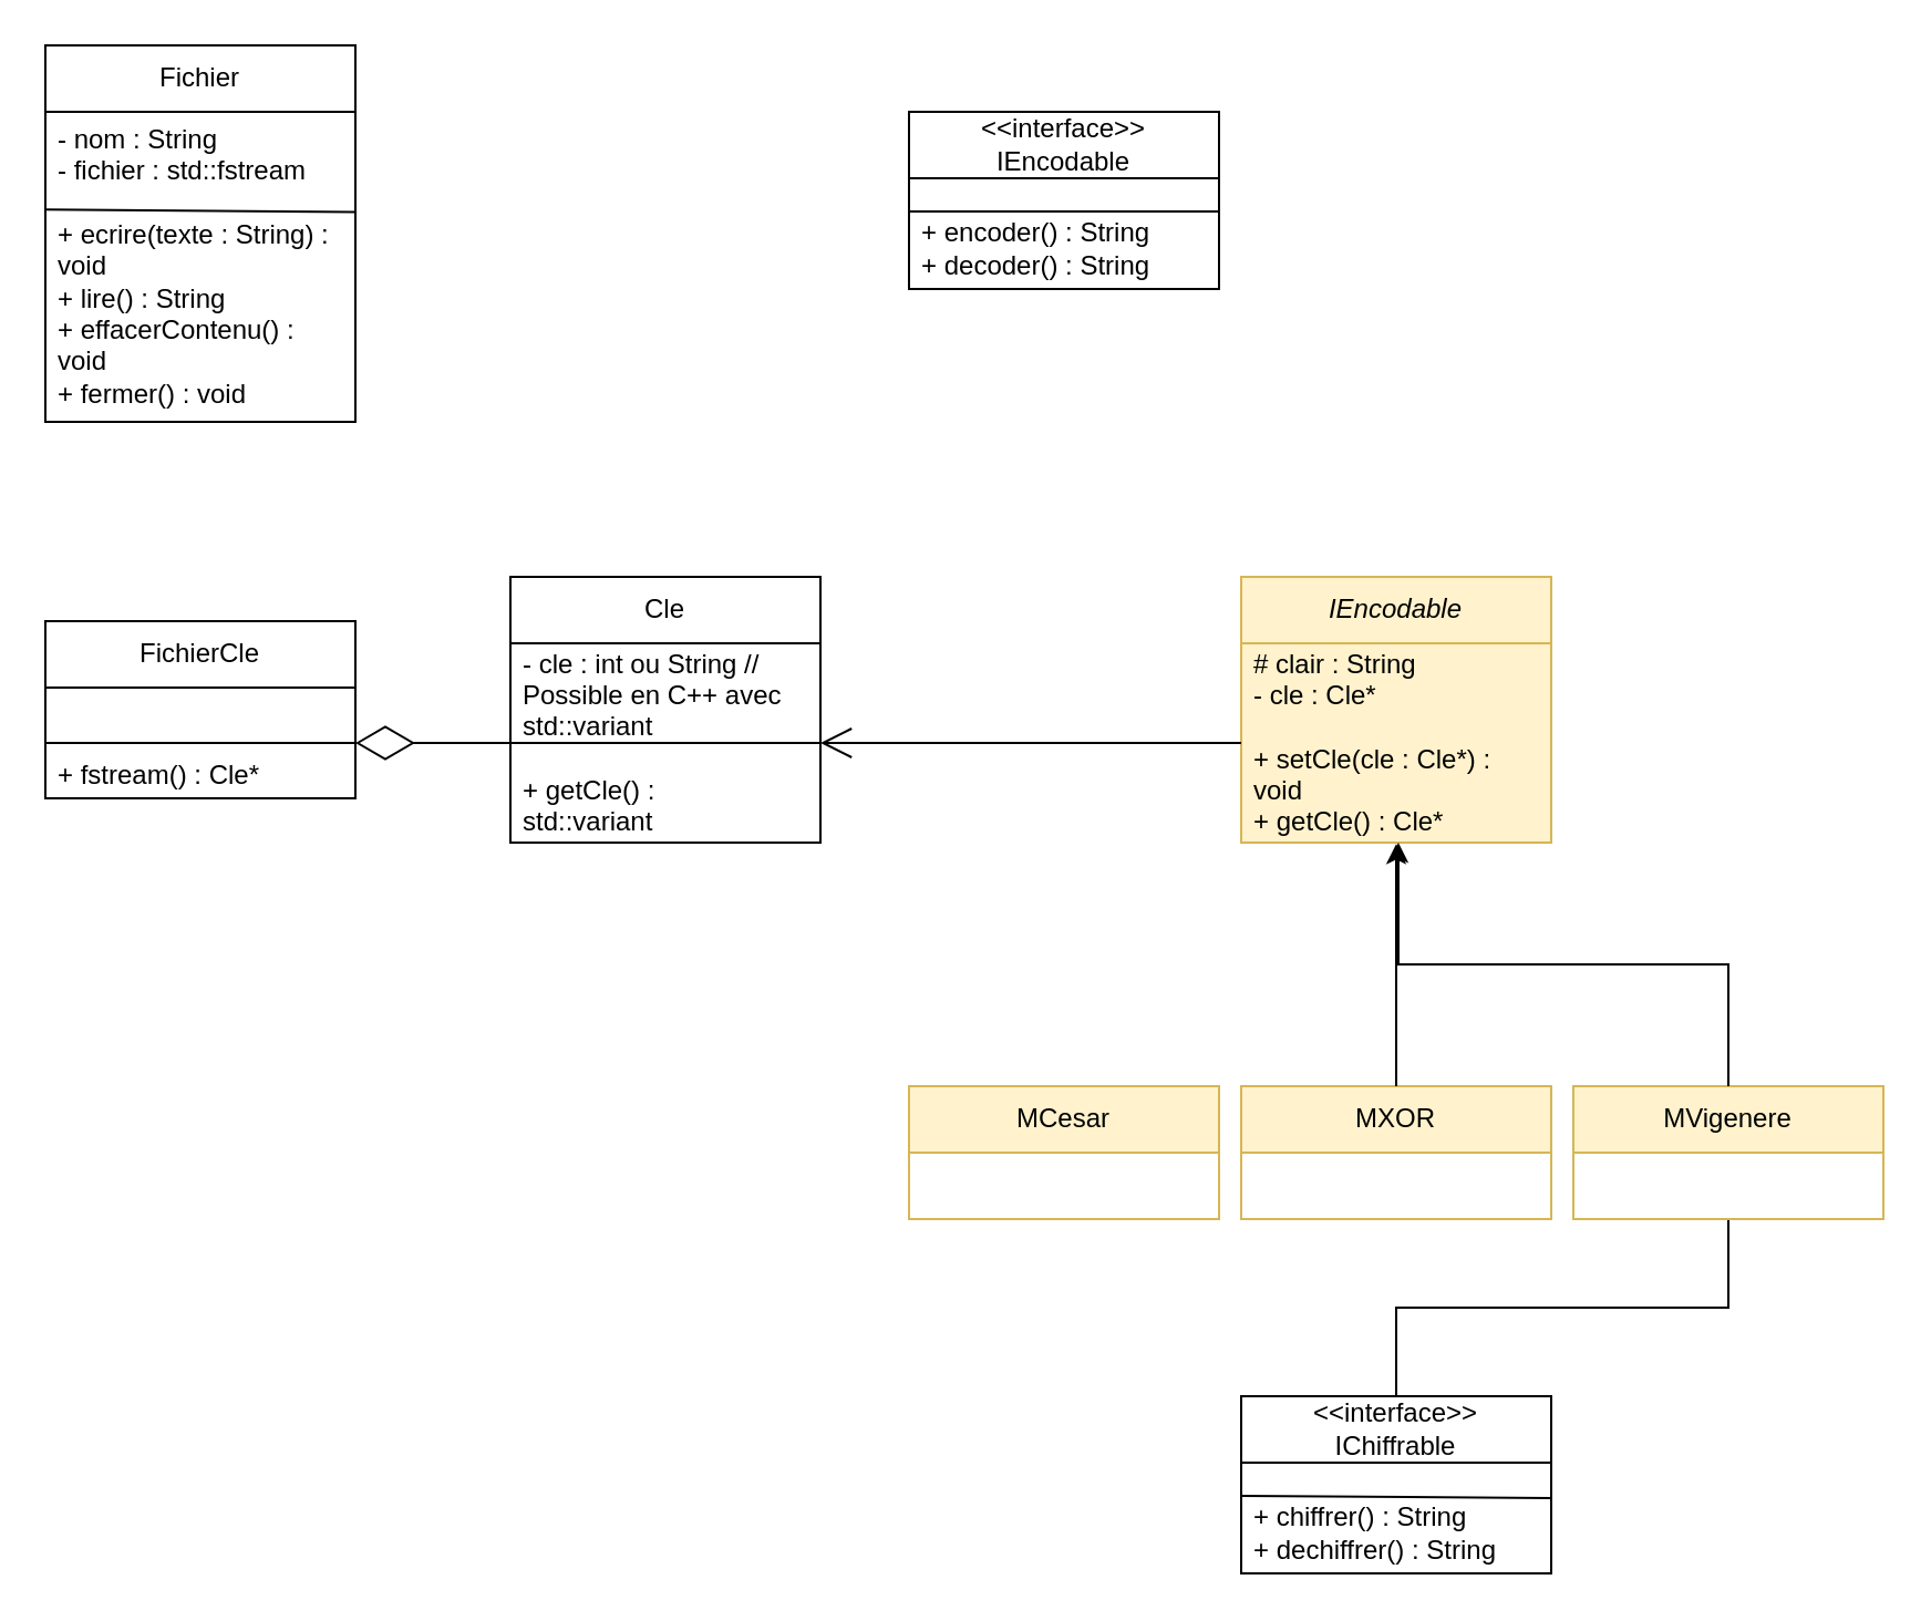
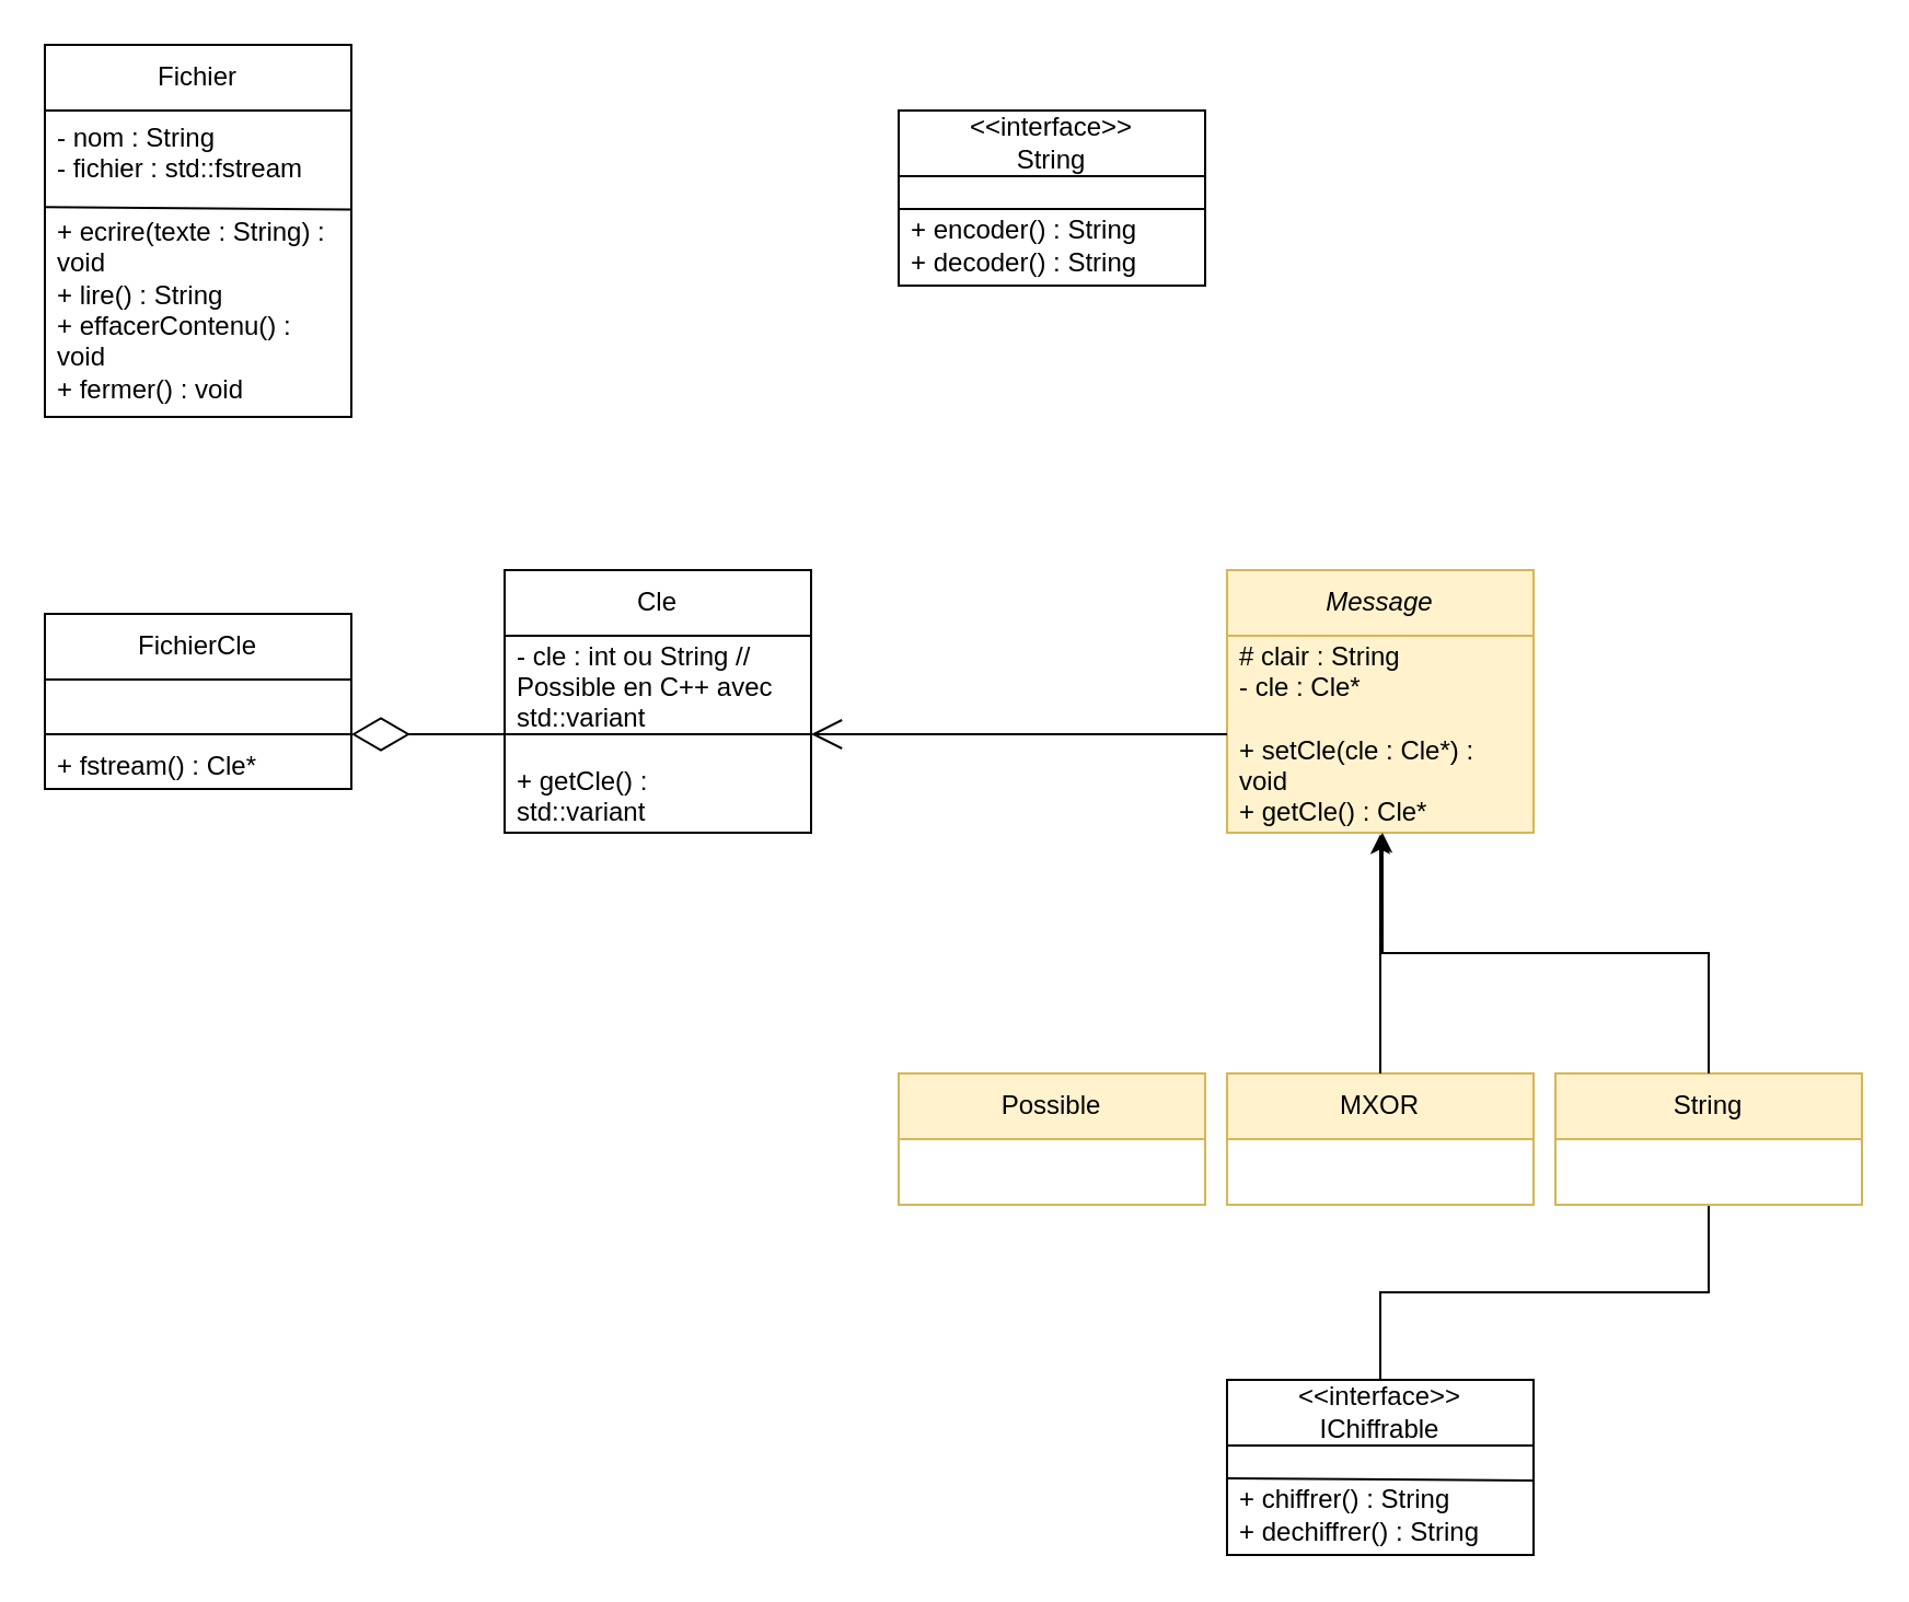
- <mxCell id="8" value="&lt;div&gt;&amp;lt;&amp;lt;interface&amp;gt;&amp;gt;&lt;/div&gt;&lt;div&gt;IEncodable&lt;/div&gt;" style="swimlane;fontStyle=0;childLayout=stackLayout;horizontal=1;startSize=30;horizontalStack=0;resizeParent=1;resizeParentMax=0;resizeLast=0;collapsible=1;marginBottom=0;whiteSpace=wrap;html=1;" parent="1" vertex="1"><mxGeometry x="410" y="50" width="140" height="80" as="geometry" /></mxCell>
+ <mxCell id="8" value="&lt;div&gt;&amp;lt;&amp;lt;interface&amp;gt;&amp;gt;&lt;/div&gt;&lt;div&gt;String&lt;/div&gt;" style="swimlane;fontStyle=0;childLayout=stackLayout;horizontal=1;startSize=30;horizontalStack=0;resizeParent=1;resizeParentMax=0;resizeLast=0;collapsible=1;marginBottom=0;whiteSpace=wrap;html=1;" parent="1" vertex="1"><mxGeometry x="410" y="50" width="140" height="80" as="geometry" /></mxCell>
- <mxCell id="2" value="&lt;i&gt;IEncodable&lt;/i&gt;" style="swimlane;fontStyle=0;childLayout=stackLayout;horizontal=1;startSize=30;horizontalStack=0;resizeParent=1;resizeParentMax=0;resizeLast=0;collapsible=1;marginBottom=0;whiteSpace=wrap;html=1;fillColor=#fff2cc;strokeColor=#d6b656;" parent="1" vertex="1"><mxGeometry x="560" y="260" width="140" height="120" as="geometry" /></mxCell>
+ <mxCell id="2" value="&lt;i&gt;Message&lt;/i&gt;" style="swimlane;fontStyle=0;childLayout=stackLayout;horizontal=1;startSize=30;horizontalStack=0;resizeParent=1;resizeParentMax=0;resizeLast=0;collapsible=1;marginBottom=0;whiteSpace=wrap;html=1;fillColor=#fff2cc;strokeColor=#d6b656;" parent="1" vertex="1"><mxGeometry x="560" y="260" width="140" height="120" as="geometry" /></mxCell>
- <mxCell id="23" value="MCesar" style="swimlane;fontStyle=0;childLayout=stackLayout;horizontal=1;startSize=30;horizontalStack=0;resizeParent=1;resizeParentMax=0;resizeLast=0;collapsible=1;marginBottom=0;whiteSpace=wrap;html=1;fillColor=#fff2cc;strokeColor=#d6b656;" parent="1" vertex="1"><mxGeometry x="410" y="490" width="140" height="60" as="geometry" /></mxCell>
+ <mxCell id="23" value="Possible" style="swimlane;fontStyle=0;childLayout=stackLayout;horizontal=1;startSize=30;horizontalStack=0;resizeParent=1;resizeParentMax=0;resizeLast=0;collapsible=1;marginBottom=0;whiteSpace=wrap;html=1;fillColor=#fff2cc;strokeColor=#d6b656;" parent="1" vertex="1"><mxGeometry x="410" y="490" width="140" height="60" as="geometry" /></mxCell>
- <mxCell id="21" value="MVigenere" style="swimlane;fontStyle=0;childLayout=stackLayout;horizontal=1;startSize=30;horizontalStack=0;resizeParent=1;resizeParentMax=0;resizeLast=0;collapsible=1;marginBottom=0;whiteSpace=wrap;html=1;fillColor=#fff2cc;strokeColor=#d6b656;" parent="1" vertex="1"><mxGeometry x="710" y="490" width="140" height="60" as="geometry" /></mxCell>
+ <mxCell id="21" value="String" style="swimlane;fontStyle=0;childLayout=stackLayout;horizontal=1;startSize=30;horizontalStack=0;resizeParent=1;resizeParentMax=0;resizeLast=0;collapsible=1;marginBottom=0;whiteSpace=wrap;html=1;fillColor=#fff2cc;strokeColor=#d6b656;" parent="1" vertex="1"><mxGeometry x="710" y="490" width="140" height="60" as="geometry" /></mxCell>
